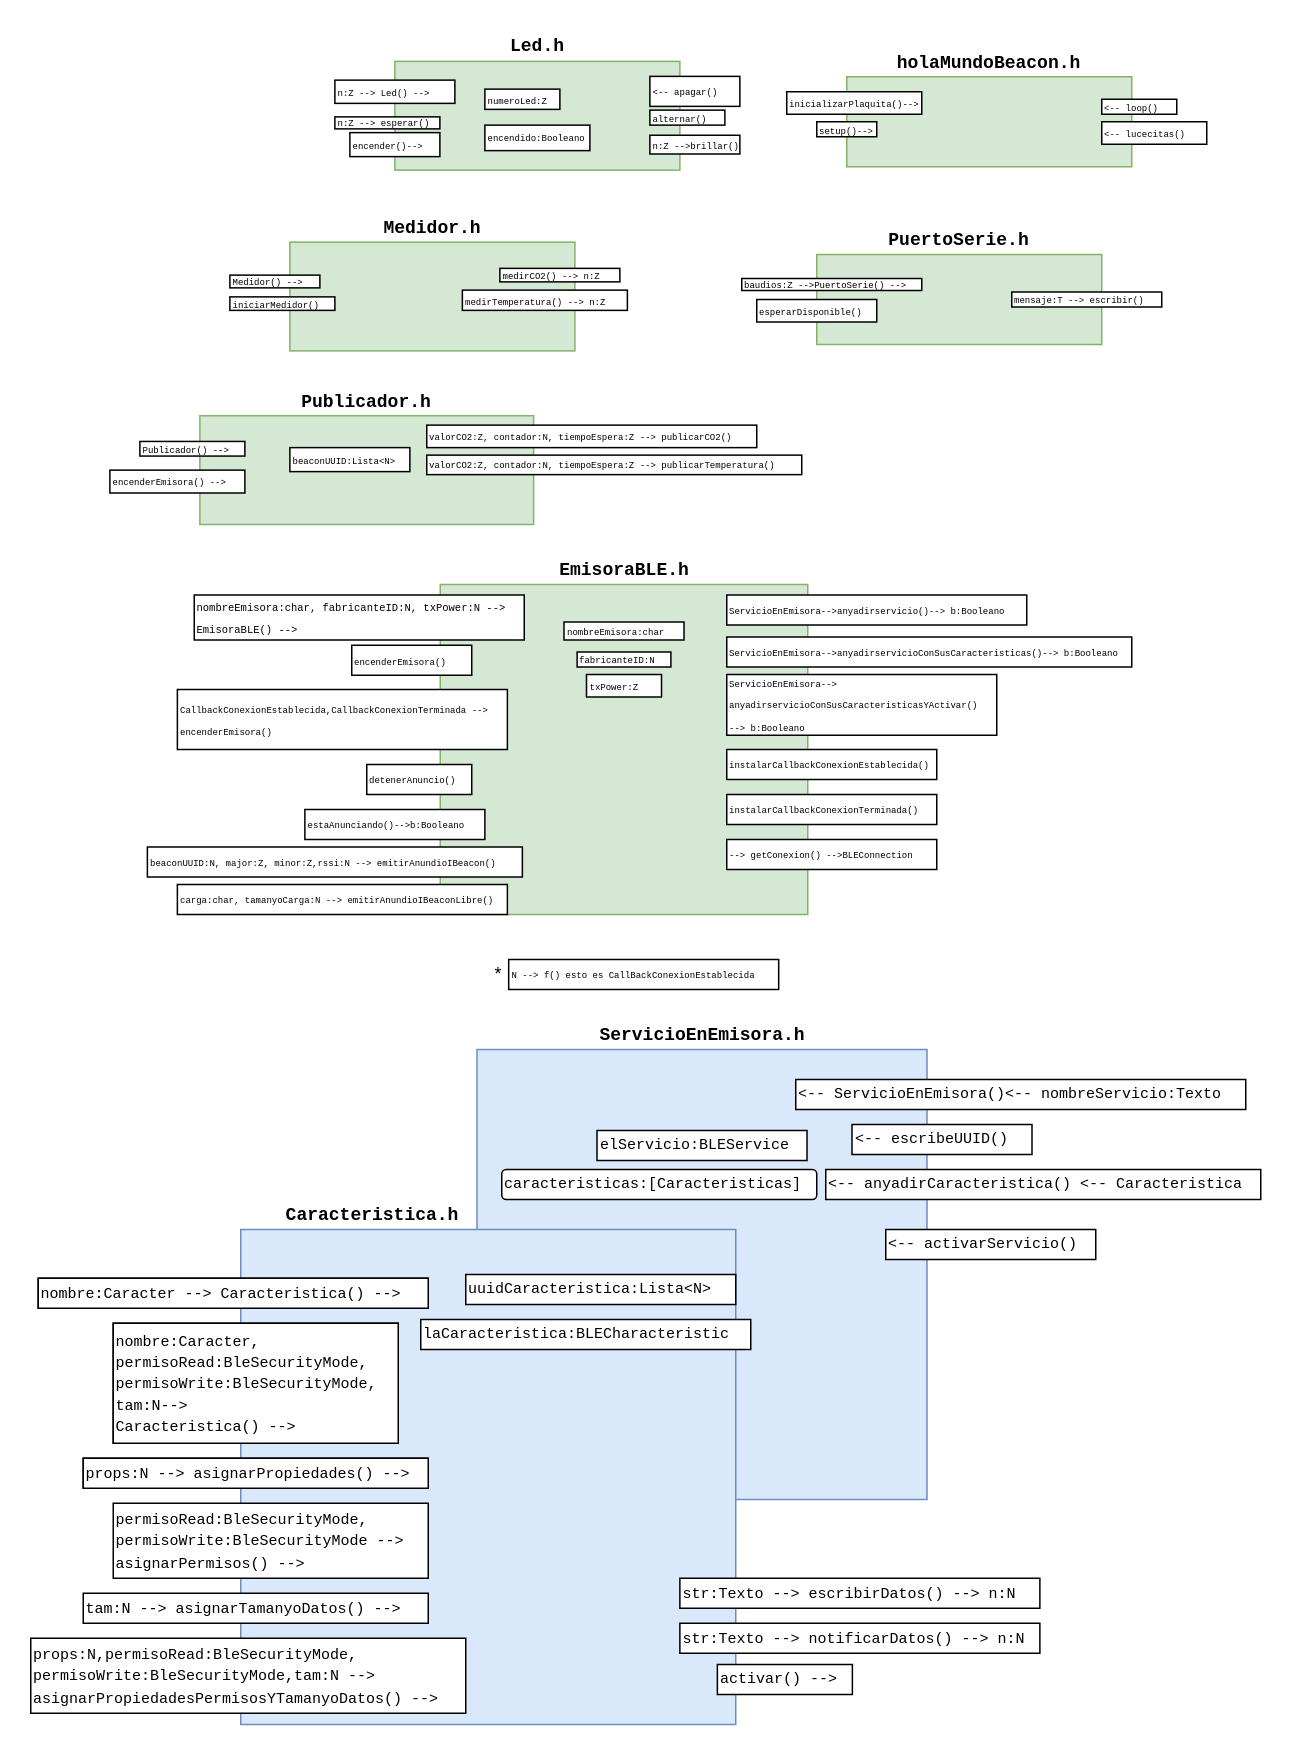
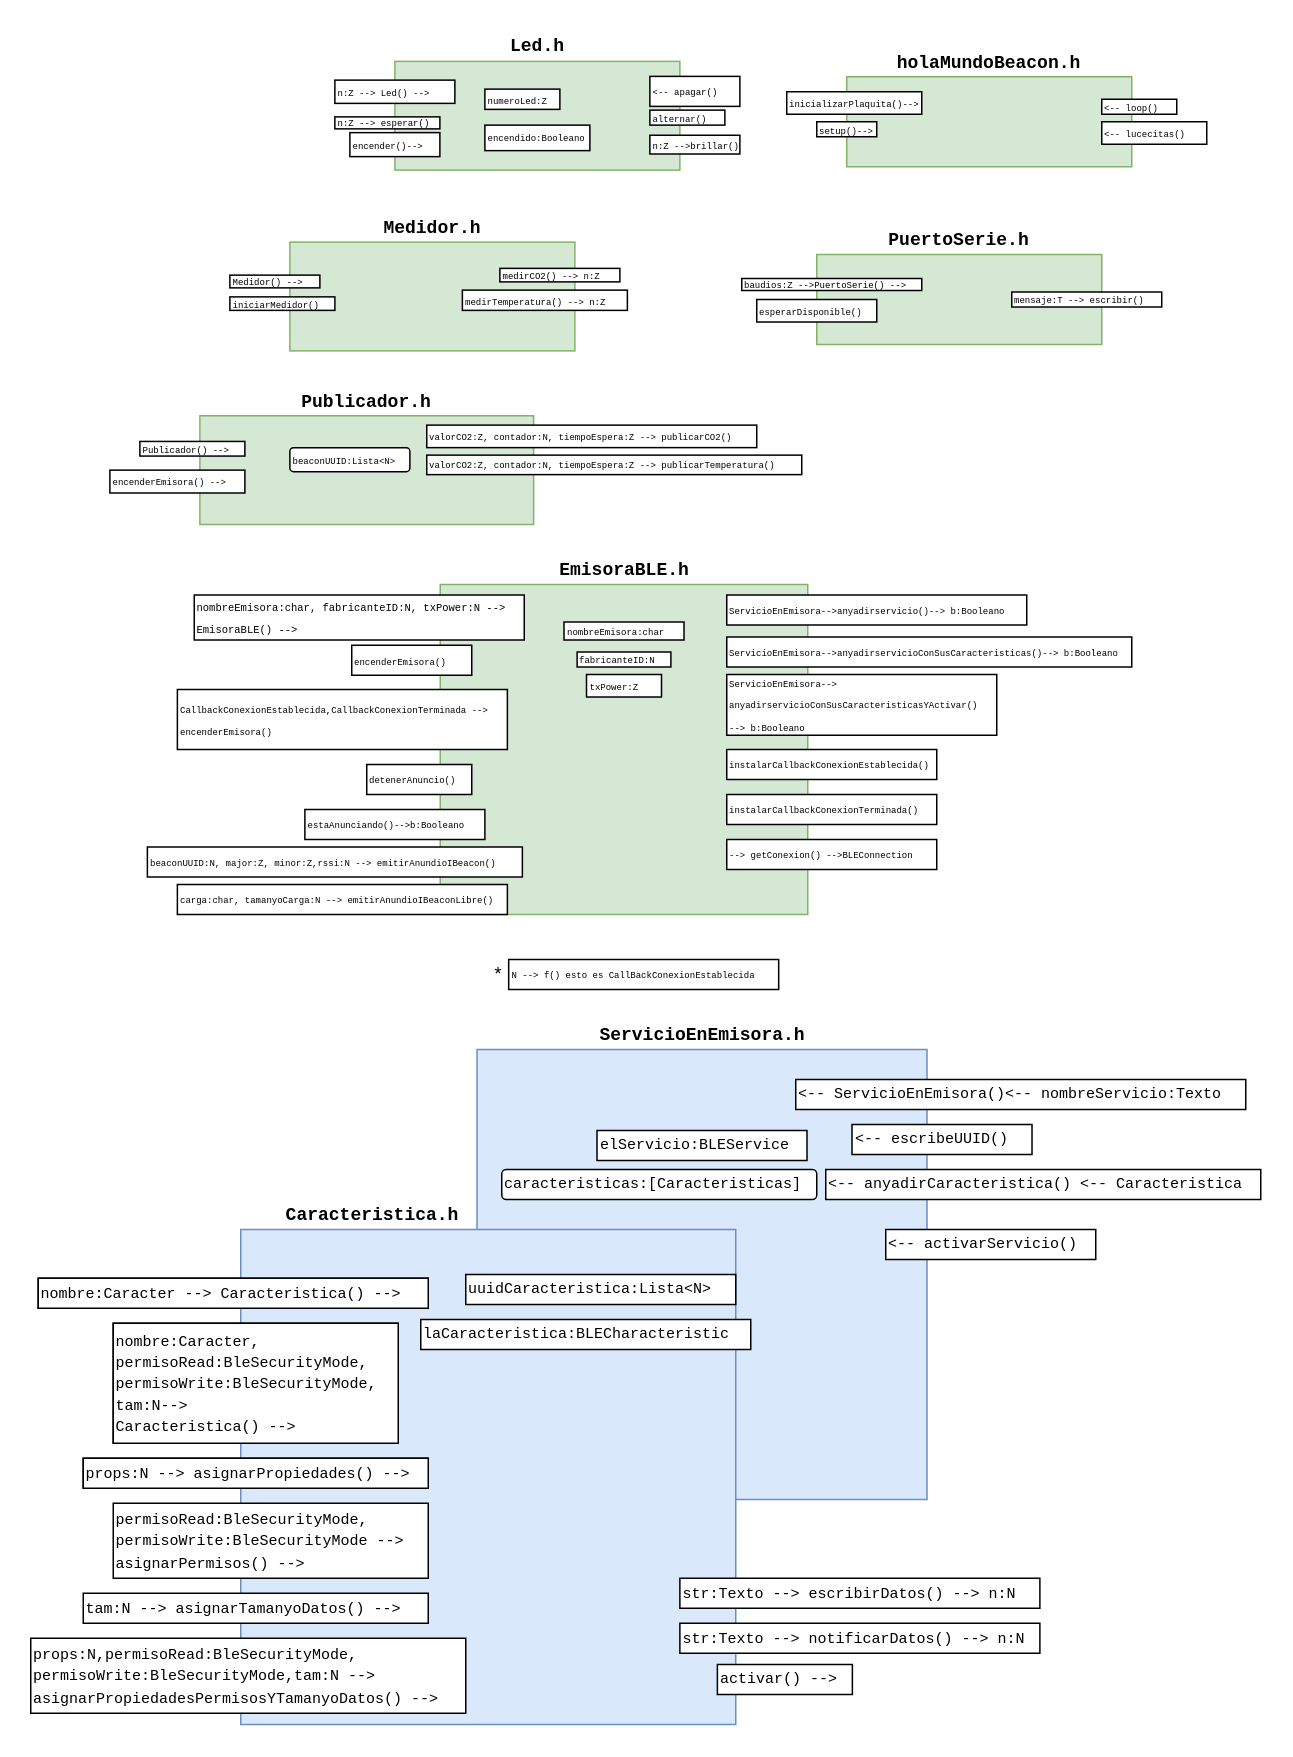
- <mxCell id="51" value="&lt;font style=&quot;font-size: 6px&quot;&gt;beaconUUID:Lista&amp;lt;N&amp;gt;&lt;/font&gt;" style="rounded=0;whiteSpace=wrap;html=1;strokeColor=default;strokeWidth=1;autosize=1;align=left;fontFamily=Courier New;" parent="1" vertex="1"><mxGeometry x="192.75" y="297.75" width="80" height="16" as="geometry" /></mxCell>
+ <mxCell id="51" value="&lt;font style=&quot;font-size: 6px&quot;&gt;beaconUUID:Lista&amp;lt;N&amp;gt;&lt;/font&gt;" style="whiteSpace=wrap;html=1;strokeColor=default;strokeWidth=1;autosize=1;align=left;fontFamily=Courier New;rounded=1;" parent="1" vertex="1"><mxGeometry x="192.75" y="297.75" width="80" height="16" as="geometry" /></mxCell>
